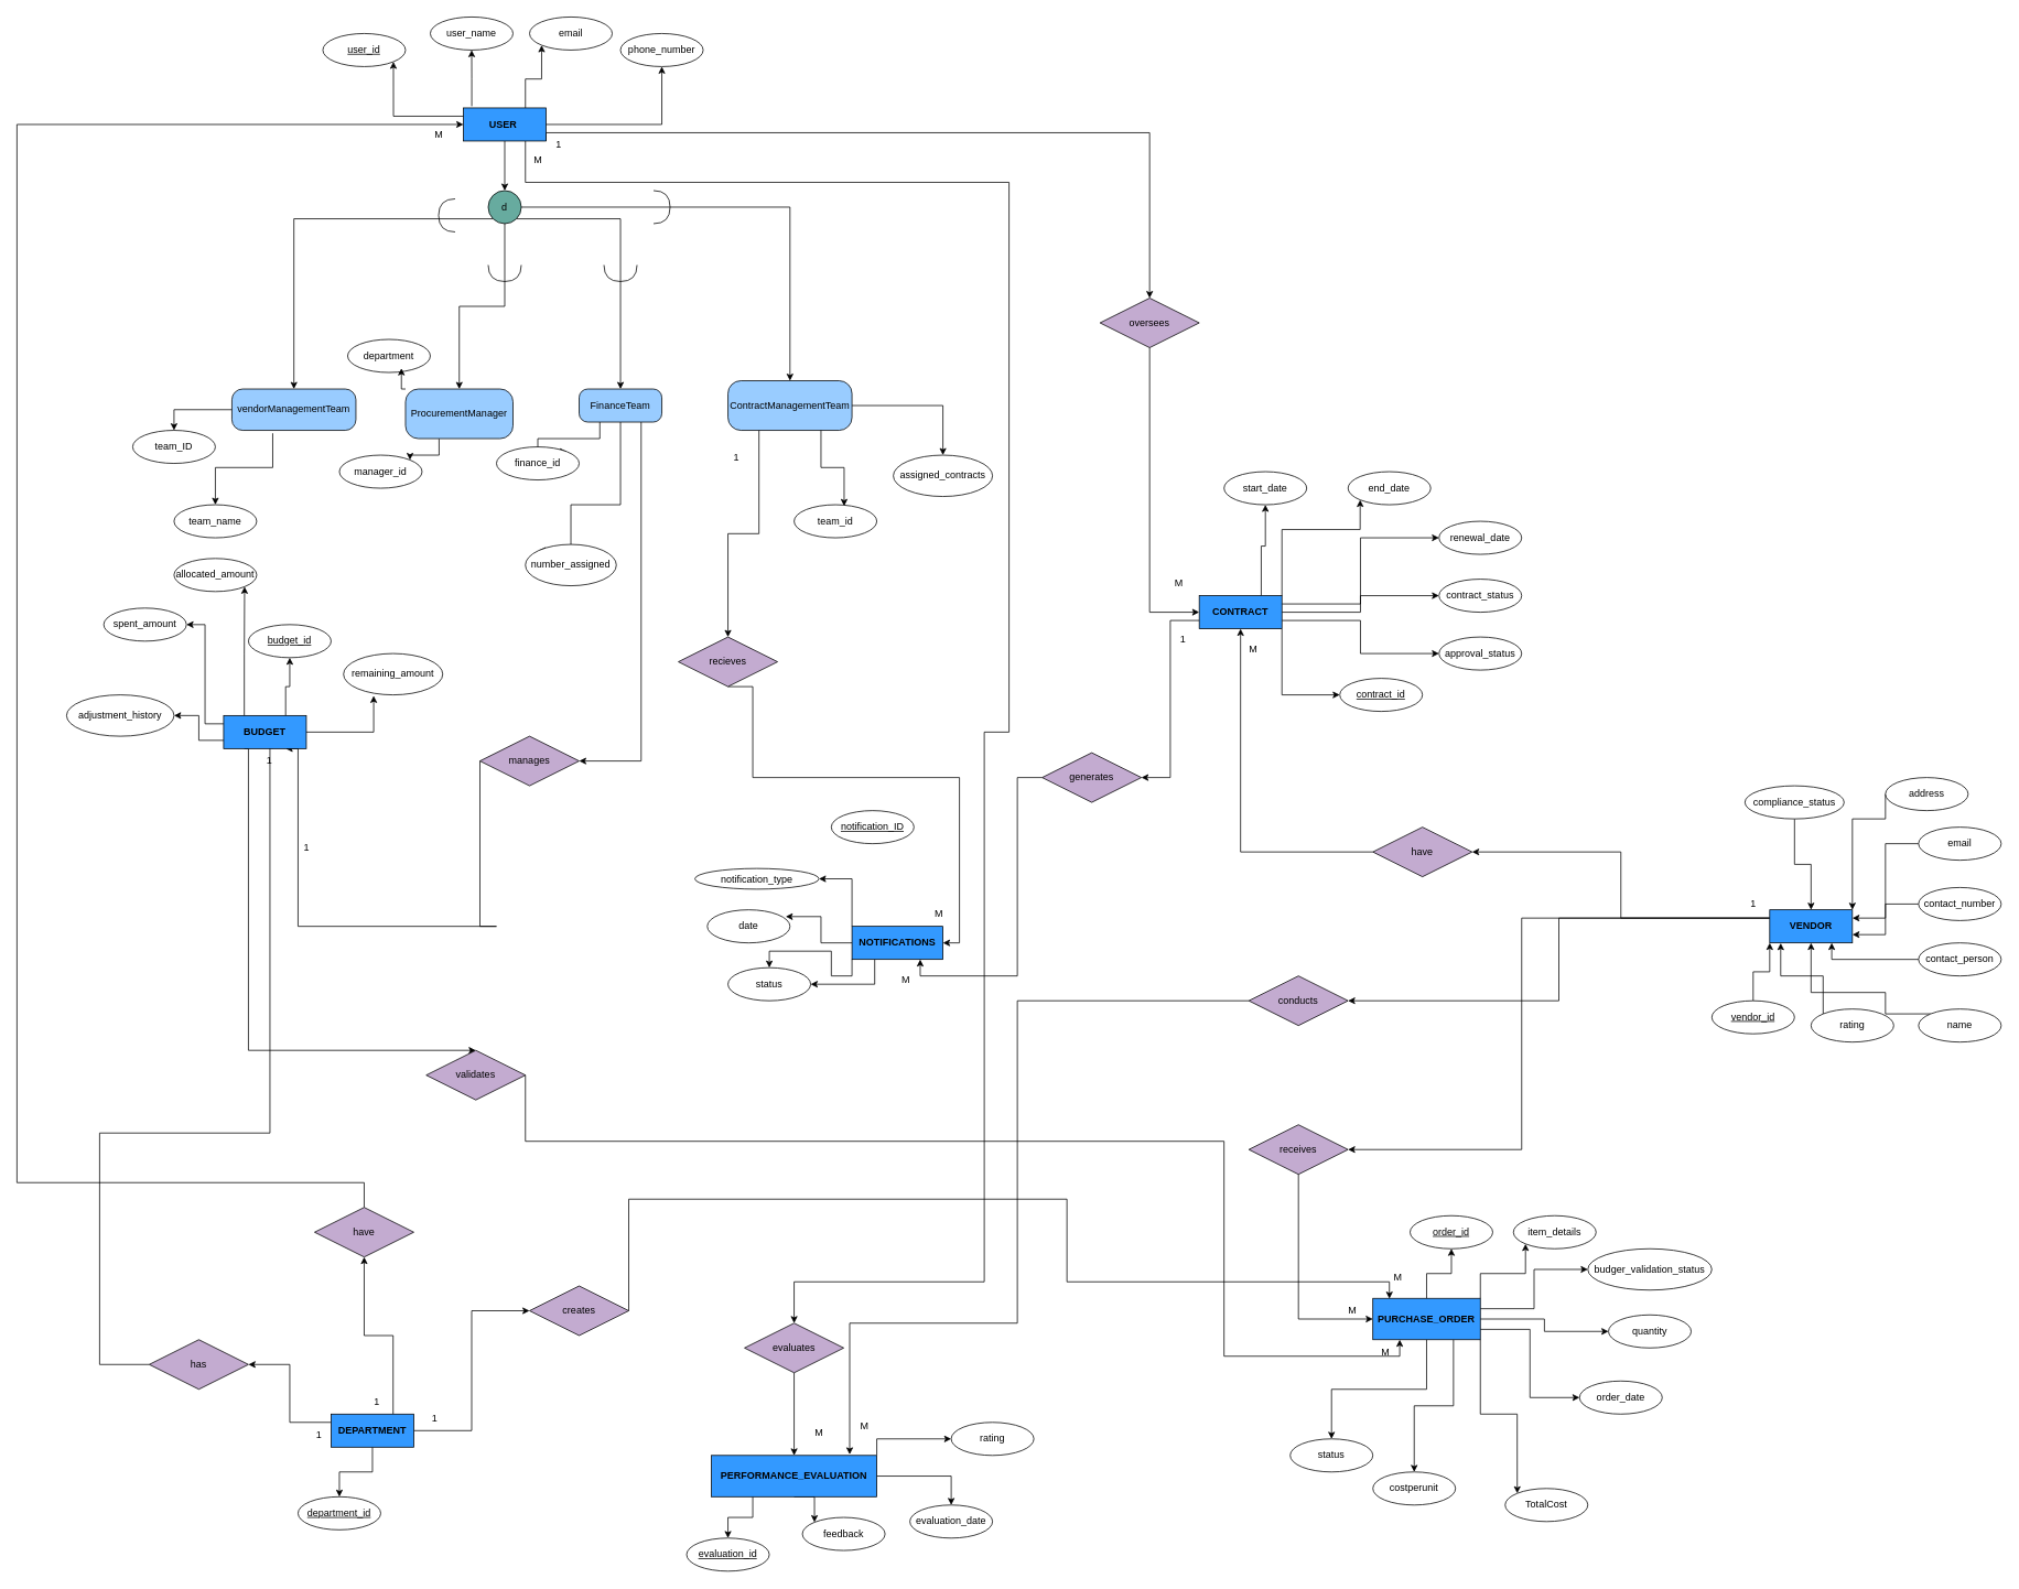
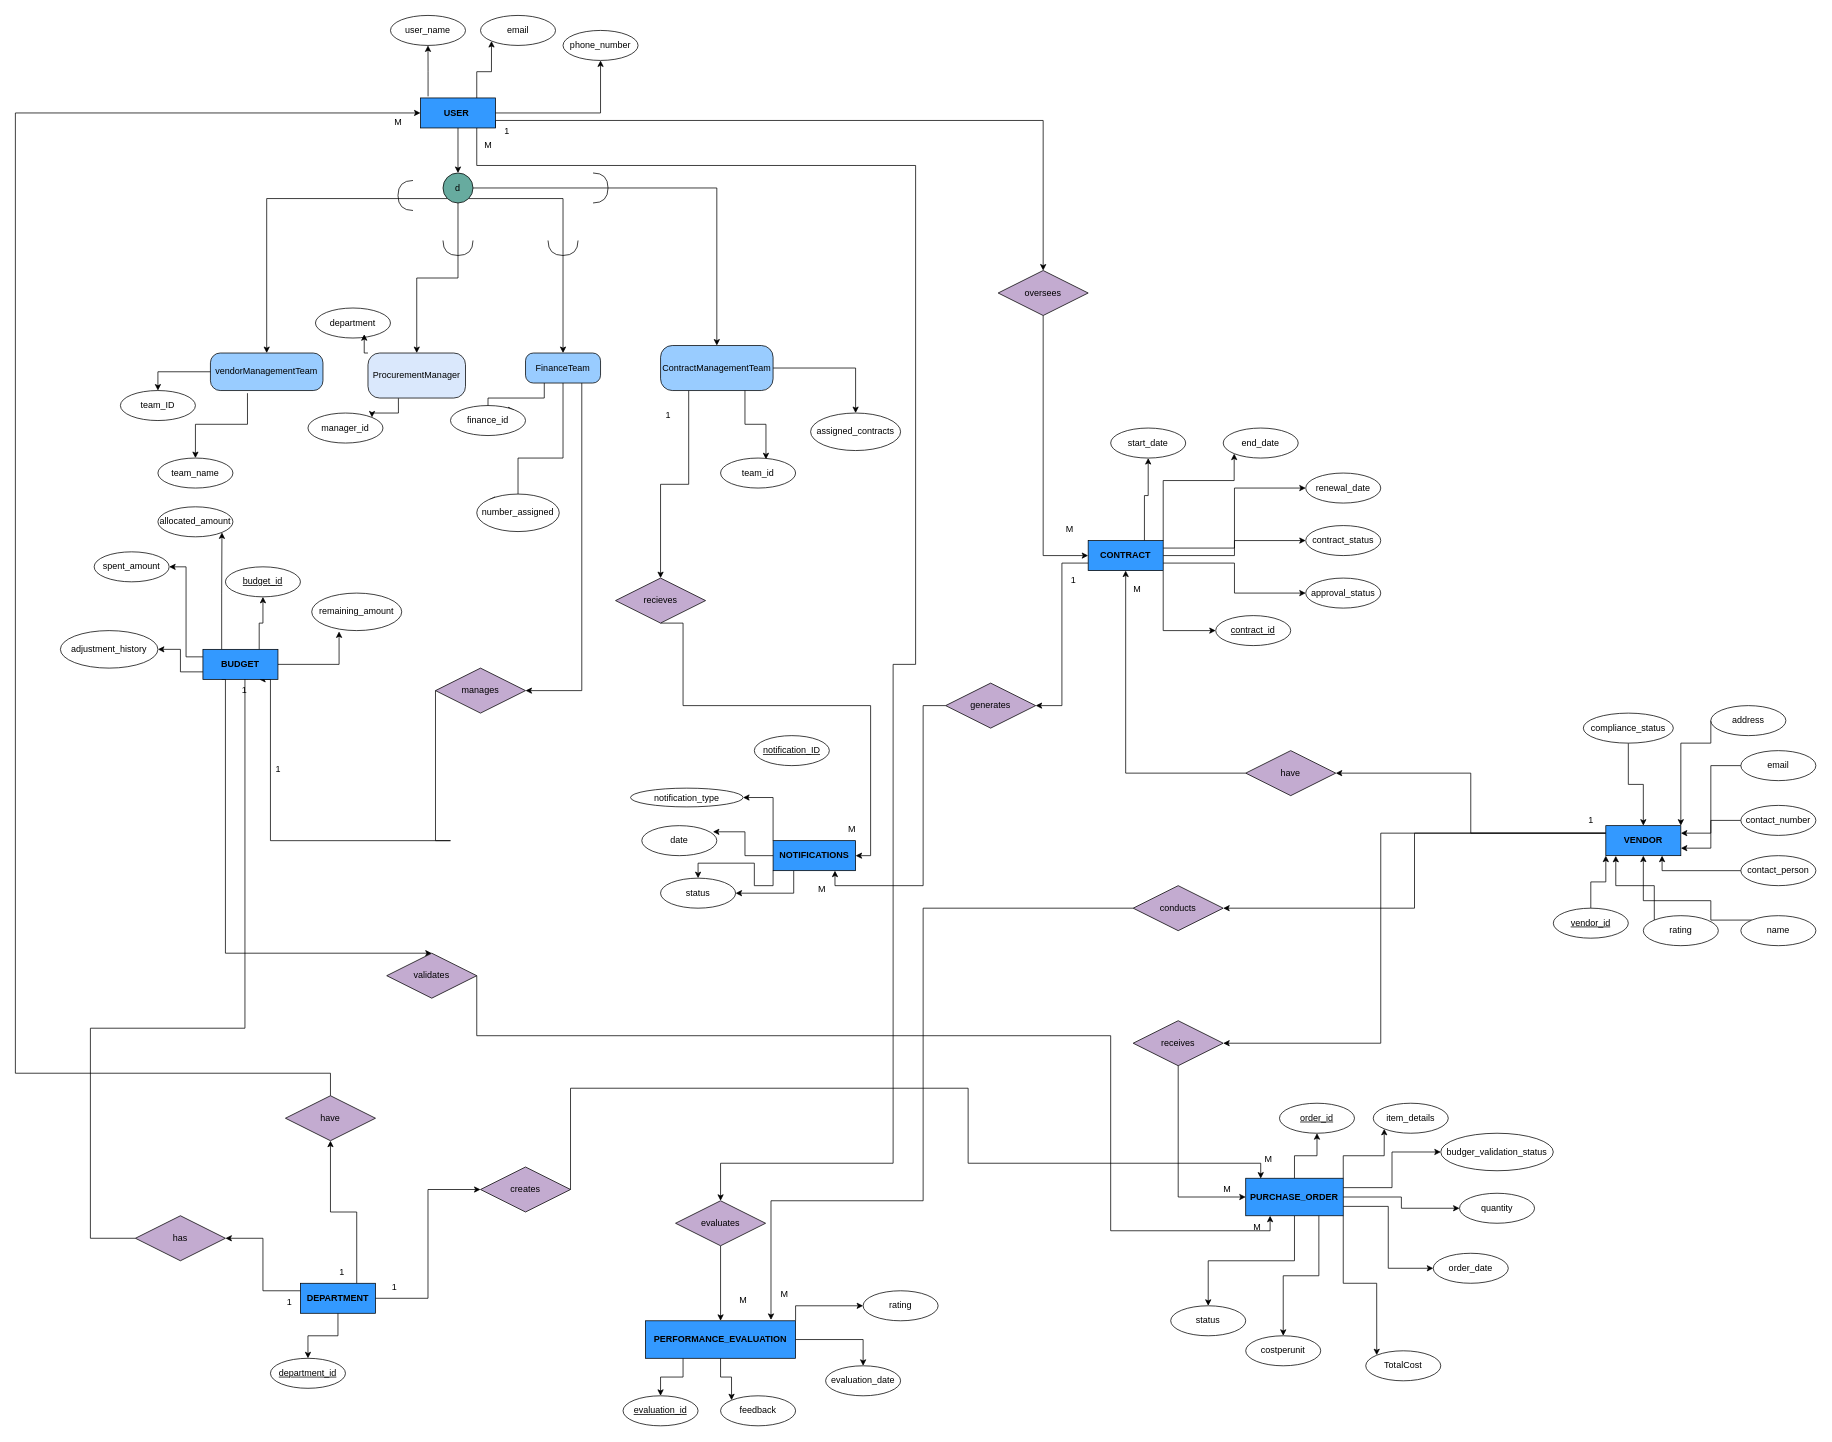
- <mxCell id="14" value="user_id" style="ellipse;whiteSpace=wrap;html=1;align=center;fontStyle=4;" parent="1" vertex="1"><mxGeometry x="390" y="40" width="100" height="40" as="geometry" /></mxCell>
- <mxCell id="13" style="edgeStyle=orthogonalEdgeStyle;rounded=0;orthogonalLoop=1;jettySize=auto;html=1;exitX=0;exitY=0.25;exitDx=0;exitDy=0;entryX=1;entryY=1;entryDx=0;entryDy=0;" parent="1" source="5" target="14" edge="1"><mxGeometry relative="1" as="geometry" /></mxCell>
- <mxCell id="21" value="ProcurementManager" style="rounded=1;arcSize=26;whiteSpace=wrap;html=1;align=center;fillColor=#99CCFF;" parent="1" vertex="1"><mxGeometry x="490" y="470" width="130" height="60" as="geometry" /></mxCell>
+ <mxCell id="21" value="ProcurementManager" style="rounded=1;arcSize=26;whiteSpace=wrap;html=1;align=center;fillColor=#dae8fc;" parent="1" vertex="1"><mxGeometry x="490" y="470" width="130" height="60" as="geometry" /></mxCell>
- <mxCell id="159" value="feedback" style="ellipse;whiteSpace=wrap;html=1;align=center;" parent="152" vertex="1"><mxGeometry x="140" y="125" width="100" height="40" as="geometry" /></mxCell>
+ <mxCell id="159" value="feedback" style="ellipse;whiteSpace=wrap;html=1;align=center;" parent="152" vertex="1"><mxGeometry x="130" y="150" width="100" height="40" as="geometry" /></mxCell>
